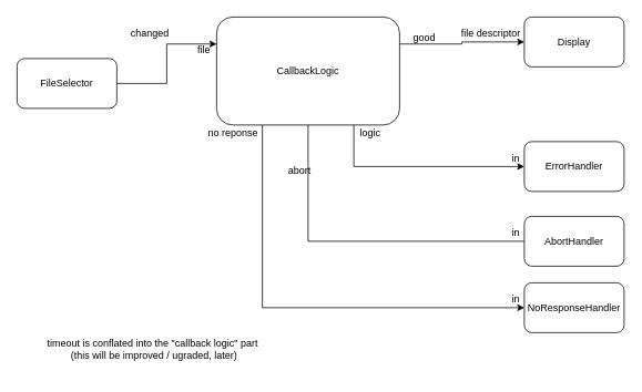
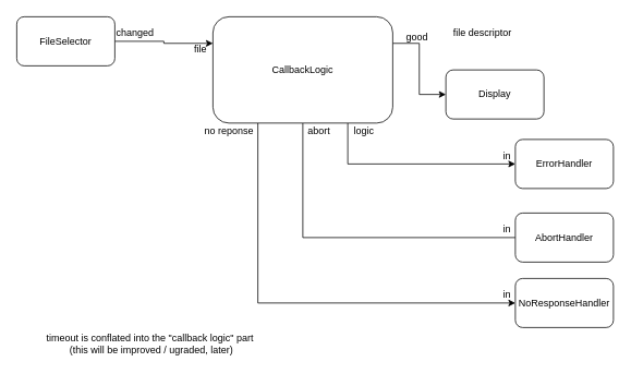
- <mxCell id="11" value="changed" style="text;html=1;strokeColor=none;fillColor=none;align=center;verticalAlign=middle;whiteSpace=wrap;rounded=0;" parent="1" vertex="1"><mxGeometry x="155" y="30" width="50" height="20" as="geometry" /></mxCell>
+ <mxCell id="11" value="changed" style="text;html=1;strokeColor=none;fillColor=none;align=center;verticalAlign=middle;whiteSpace=wrap;rounded=0;" parent="1" vertex="1"><mxGeometry x="140" y="30" width="50" height="20" as="geometry" /></mxCell>
- <mxCell id="9" value="Display" style="rounded=1;whiteSpace=wrap;html=1;" parent="1" vertex="1"><mxGeometry x="630" y="20" width="120" height="60" as="geometry" /></mxCell>
+ <mxCell id="9" value="Display" style="rounded=1;whiteSpace=wrap;html=1;" parent="1" vertex="1"><mxGeometry x="545" y="85" width="120" height="60" as="geometry" /></mxCell>
- <mxCell id="3" value="FileSelector" style="rounded=1;whiteSpace=wrap;html=1;" parent="1" vertex="1"><mxGeometry x="20" y="70" width="120" height="60" as="geometry" /></mxCell>
+ <mxCell id="3" value="FileSelector" style="rounded=1;whiteSpace=wrap;html=1;" parent="1" vertex="1"><mxGeometry x="20" y="20" width="120" height="60" as="geometry" /></mxCell>
- <mxCell id="20" value="abort" style="text;html=1;strokeColor=none;fillColor=none;align=center;verticalAlign=middle;whiteSpace=wrap;rounded=0;" vertex="1" parent="1"><mxGeometry x="340" y="195" width="40" height="20" as="geometry" /></mxCell>
+ <mxCell id="20" value="abort" style="text;html=1;strokeColor=none;fillColor=none;align=center;verticalAlign=middle;whiteSpace=wrap;rounded=0;" vertex="1" parent="1"><mxGeometry x="370" y="150" width="40" height="20" as="geometry" /></mxCell>
